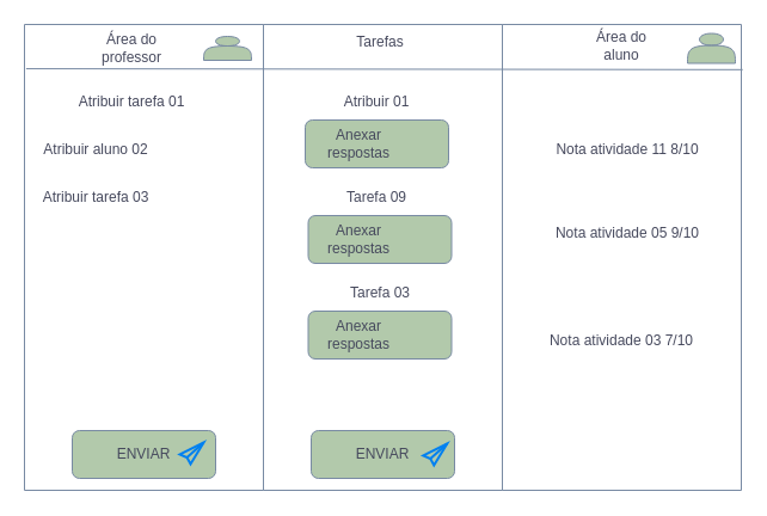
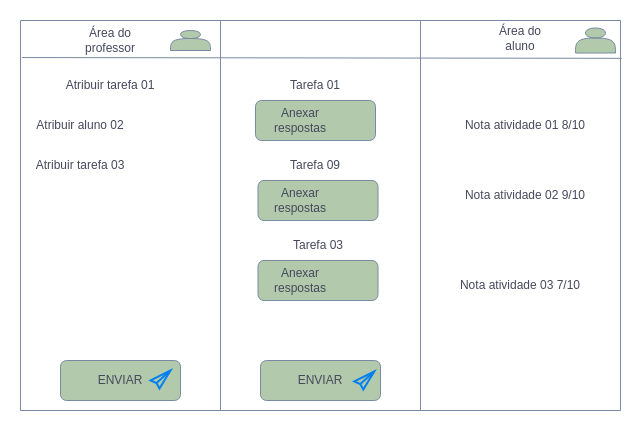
- <mxCell id="11" value="Tarefas" style="text;html=1;strokeColor=none;fillColor=none;align=center;verticalAlign=middle;whiteSpace=wrap;rounded=0;fontSize=12;fontColor=#46495D;" vertex="1" parent="10"><mxGeometry x="67.5" width="60" height="30" as="geometry" /></mxCell>
- <mxCell id="12" value="Atribuir 01" style="text;html=1;strokeColor=none;fillColor=none;align=center;verticalAlign=middle;whiteSpace=wrap;rounded=0;fontSize=12;fontColor=#46495D;" vertex="1" parent="10"><mxGeometry x="20" y="50" width="150" height="30" as="geometry" /></mxCell>
+ <mxCell id="12" value="Tarefa 01" style="text;html=1;strokeColor=none;fillColor=none;align=center;verticalAlign=middle;whiteSpace=wrap;rounded=0;fontSize=12;fontColor=#46495D;" vertex="1" parent="10"><mxGeometry x="20" y="50" width="150" height="30" as="geometry" /></mxCell>
- <mxCell id="30" value="Nota atividade 11 8/10" style="text;html=1;strokeColor=none;fillColor=none;align=center;verticalAlign=middle;whiteSpace=wrap;rounded=0;sketch=0;fontColor=#46495D;" vertex="1" parent="27"><mxGeometry x="20" y="90" width="170" height="30" as="geometry" /></mxCell>
+ <mxCell id="30" value="Nota atividade 01 8/10" style="text;html=1;strokeColor=none;fillColor=none;align=center;verticalAlign=middle;whiteSpace=wrap;rounded=0;sketch=0;fontColor=#46495D;" vertex="1" parent="27"><mxGeometry x="20" y="90" width="170" height="30" as="geometry" /></mxCell>
- <mxCell id="31" value="Nota atividade 05 9/10" style="text;html=1;strokeColor=none;fillColor=none;align=center;verticalAlign=middle;whiteSpace=wrap;rounded=0;sketch=0;fontColor=#46495D;" vertex="1" parent="27"><mxGeometry x="25" y="160" width="160" height="30" as="geometry" /></mxCell>
+ <mxCell id="31" value="Nota atividade 02 9/10" style="text;html=1;strokeColor=none;fillColor=none;align=center;verticalAlign=middle;whiteSpace=wrap;rounded=0;sketch=0;fontColor=#46495D;" vertex="1" parent="27"><mxGeometry x="25" y="160" width="160" height="30" as="geometry" /></mxCell>
